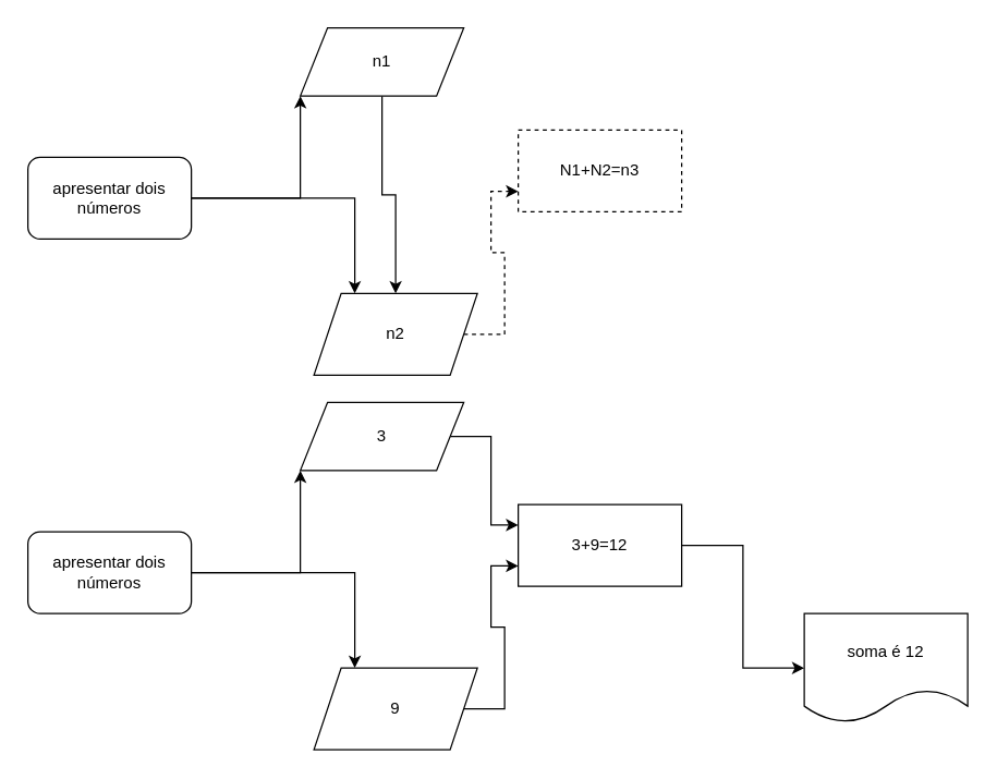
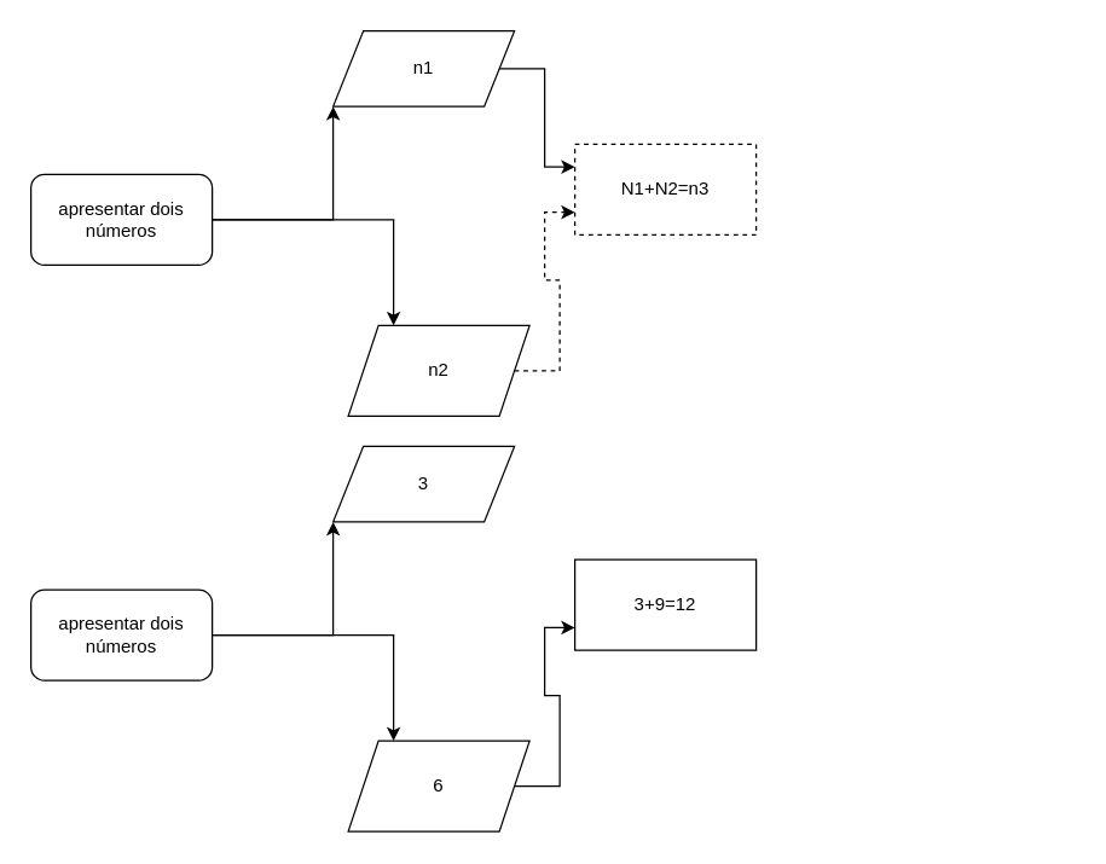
- <mxCell id="5" style="edgeStyle=orthogonalEdgeStyle;rounded=0;orthogonalLoop=1;jettySize=auto;html=1;" edge="1" parent="1" source="6" target="8"><mxGeometry relative="1" as="geometry" /></mxCell>
+ <mxCell id="5" style="edgeStyle=orthogonalEdgeStyle;rounded=0;orthogonalLoop=1;jettySize=auto;html=1;entryX=0;entryY=0.25;entryDx=0;entryDy=0;" edge="1" parent="1" source="6" target="9"><mxGeometry relative="1" as="geometry" /></mxCell>
- <mxCell id="13" style="edgeStyle=orthogonalEdgeStyle;rounded=0;orthogonalLoop=1;jettySize=auto;html=1;entryX=0;entryY=0.25;entryDx=0;entryDy=0;" edge="1" parent="1" source="14" target="18"><mxGeometry relative="1" as="geometry" /></mxCell>
- <mxCell id="17" style="edgeStyle=orthogonalEdgeStyle;rounded=0;orthogonalLoop=1;jettySize=auto;html=1;exitX=1;exitY=0.5;exitDx=0;exitDy=0;entryX=0;entryY=0.5;entryDx=0;entryDy=0;" edge="1" parent="1" source="18" target="19"><mxGeometry relative="1" as="geometry" /></mxCell>
- <mxCell id="19" value="&lt;font style=&quot;vertical-align: inherit&quot;&gt;&lt;font style=&quot;vertical-align: inherit&quot;&gt;soma é 12&lt;/font&gt;&lt;/font&gt;" style="shape=document;whiteSpace=wrap;html=1;boundedLbl=1;" vertex="1" parent="1"><mxGeometry x="590" y="450" width="120" height="80" as="geometry" /></mxCell>
- <mxCell id="16" value="&lt;font style=&quot;vertical-align: inherit&quot;&gt;&lt;font style=&quot;vertical-align: inherit&quot;&gt;9&lt;/font&gt;&lt;/font&gt;" style="shape=parallelogram;perimeter=parallelogramPerimeter;whiteSpace=wrap;html=1;fixedSize=1;" vertex="1" parent="1"><mxGeometry x="230" y="490" width="120" height="60" as="geometry" /></mxCell>
+ <mxCell id="16" value="&lt;font style=&quot;vertical-align: inherit&quot;&gt;&lt;font style=&quot;vertical-align: inherit&quot;&gt;6&lt;/font&gt;&lt;/font&gt;" style="shape=parallelogram;perimeter=parallelogramPerimeter;whiteSpace=wrap;html=1;fixedSize=1;" vertex="1" parent="1"><mxGeometry x="230" y="490" width="120" height="60" as="geometry" /></mxCell>
